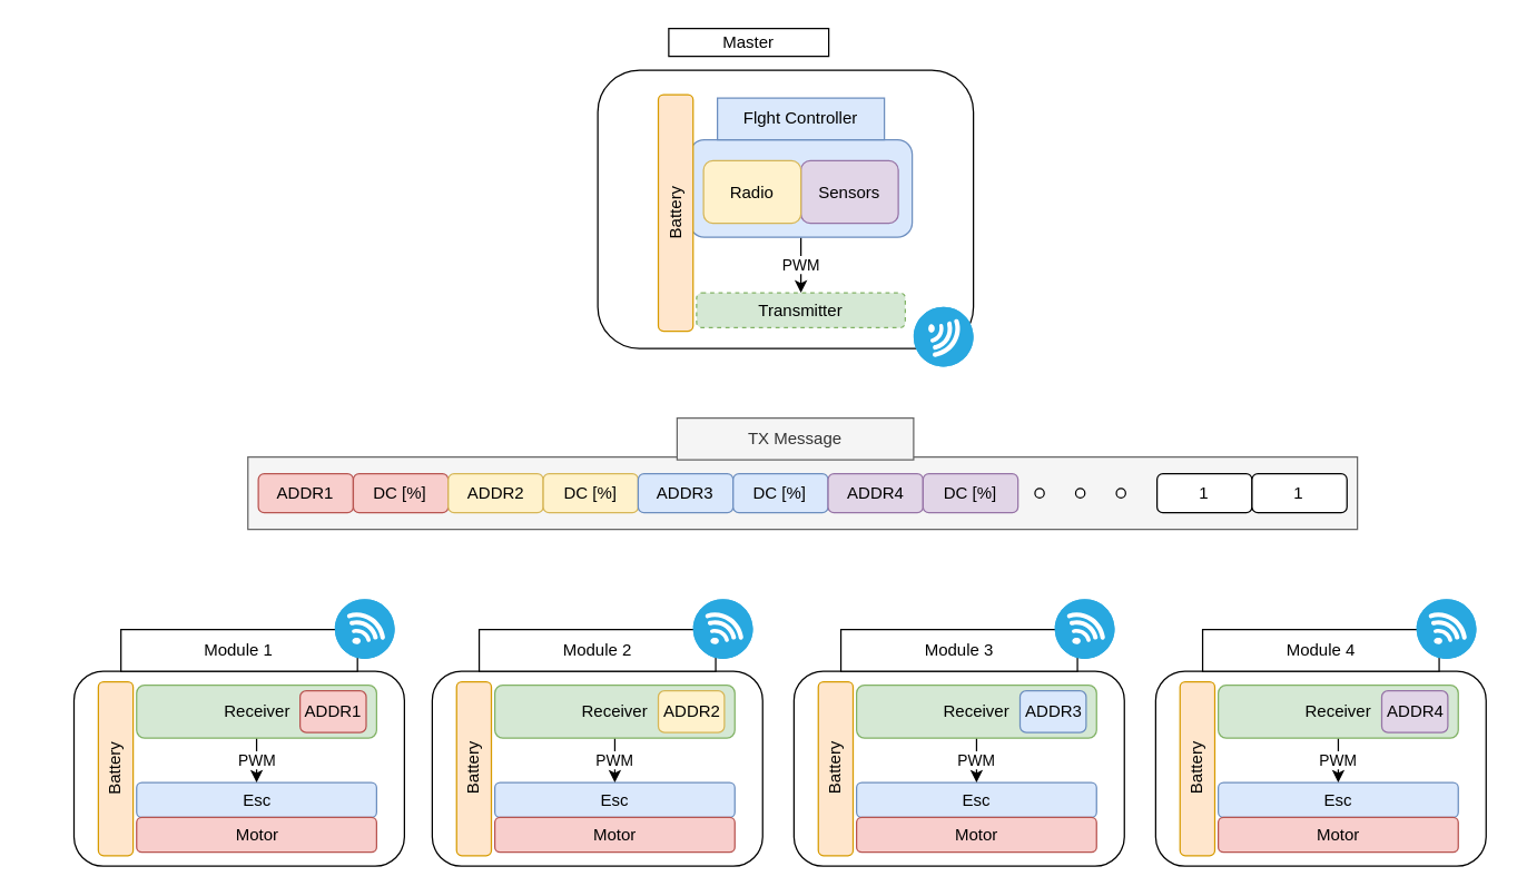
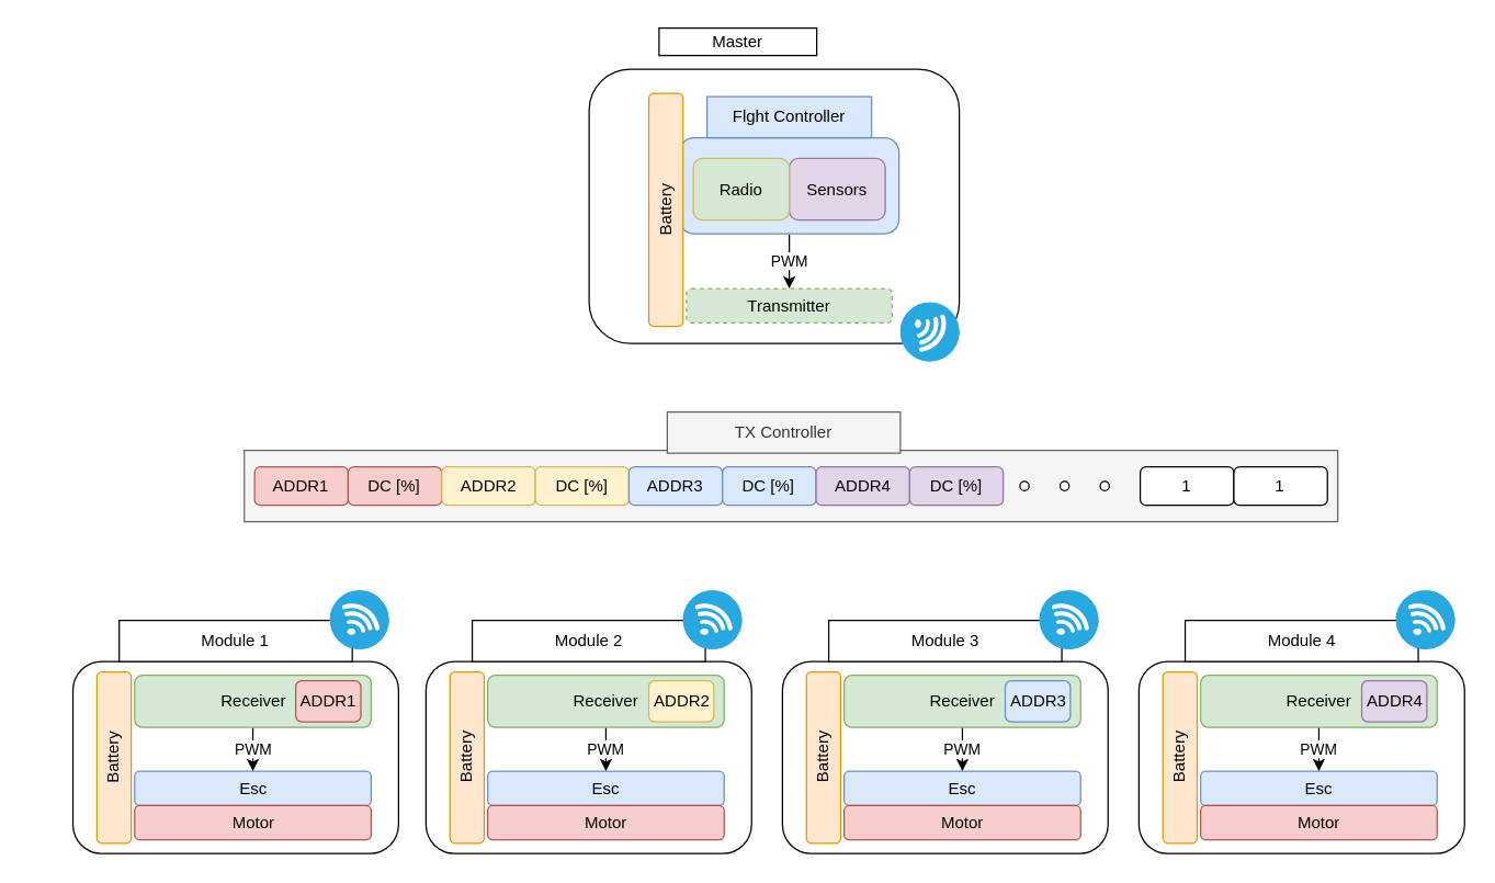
- <mxCell id="10" value="Radio" style="rounded=1;whiteSpace=wrap;html=1;fillColor=#fff2cc;strokeColor=#d6b656;" vertex="1" parent="7"><mxGeometry x="10" y="45" width="70" height="45" as="geometry" /></mxCell>
+ <mxCell id="10" value="Radio" style="rounded=1;whiteSpace=wrap;html=1;fillColor=#d5e8d4;strokeColor=#d6b656;" vertex="1" parent="7"><mxGeometry x="10" y="45" width="70" height="45" as="geometry" /></mxCell>
- <mxCell id="28" value="TX Message" style="rounded=0;whiteSpace=wrap;html=1;fillColor=#f5f5f5;fontColor=#333333;strokeColor=#666666;" vertex="1" parent="1"><mxGeometry x="486" y="300" width="170" height="30" as="geometry" /></mxCell>
+ <mxCell id="28" value="TX Controller" style="rounded=0;whiteSpace=wrap;html=1;fillColor=#f5f5f5;fontColor=#333333;strokeColor=#666666;" vertex="1" parent="1"><mxGeometry x="486" y="300" width="170" height="30" as="geometry" /></mxCell>
